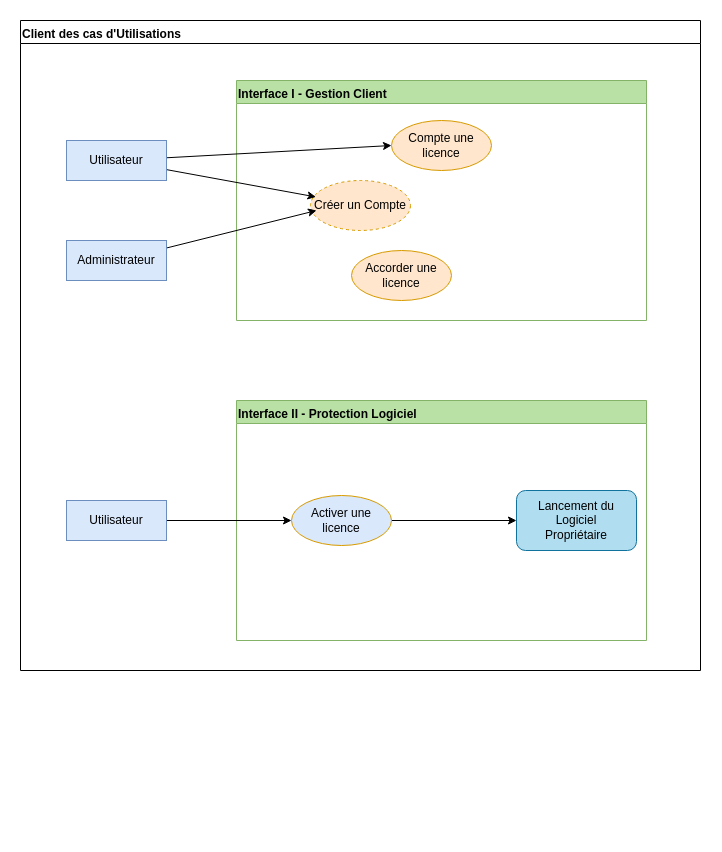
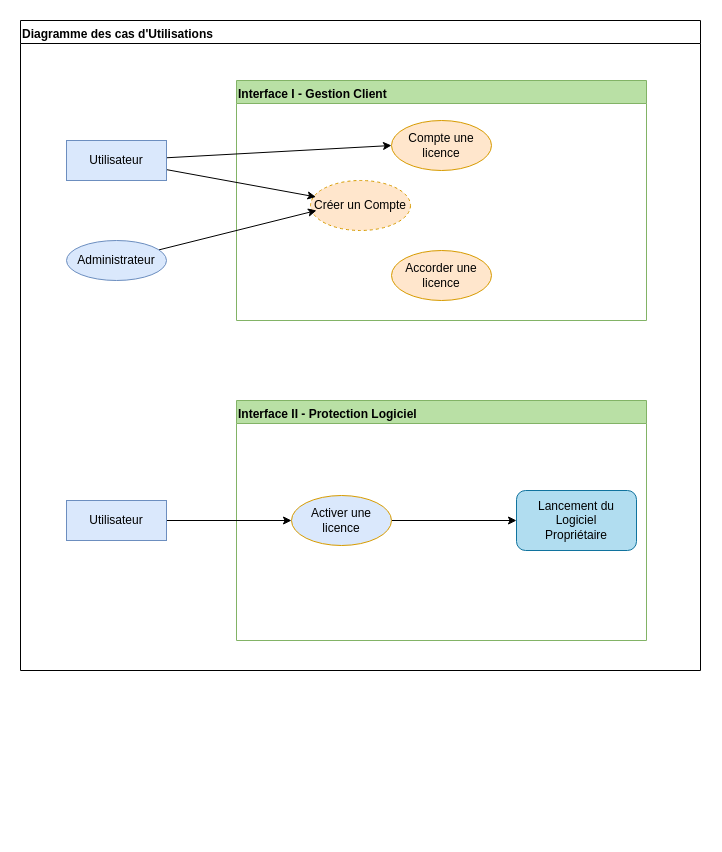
- <mxCell id="3" value="Client des cas d'Utilisations " style="swimlane;pointerEvents=0;verticalAlign=top;startSize=23;align=left;rounded=0;" vertex="1" parent="2"><mxGeometry width="680" height="650" as="geometry" /></mxCell>
+ <mxCell id="3" value="Diagramme des cas d'Utilisations " style="swimlane;pointerEvents=0;verticalAlign=top;startSize=23;align=left;rounded=0;" vertex="1" parent="2"><mxGeometry width="680" height="650" as="geometry" /></mxCell>
- <mxCell id="15" value="Administrateur" style="whiteSpace=wrap;html=1;shadow=0;fontSize=12;fillColor=#dae8fc;strokeColor=#6c8ebf;rounded=0;" vertex="1" parent="3"><mxGeometry x="46" y="220" width="100" height="40" as="geometry" /></mxCell>
+ <mxCell id="15" value="Administrateur" style="ellipse;whiteSpace=wrap;html=1;shadow=0;fontSize=12;fillColor=#dae8fc;strokeColor=#6c8ebf;" vertex="1" parent="3"><mxGeometry x="46" y="220" width="100" height="40" as="geometry" /></mxCell>
- <mxCell id="13" value="Accorder une licence" style="ellipse;whiteSpace=wrap;html=1;fontSize=12;strokeColor=#d79b00;fillColor=#ffe6cc;" vertex="1" parent="10"><mxGeometry x="115" y="170" width="100" height="50" as="geometry" /></mxCell>
+ <mxCell id="13" value="Accorder une licence" style="ellipse;whiteSpace=wrap;html=1;fontSize=12;strokeColor=#d79b00;fillColor=#ffe6cc;" vertex="1" parent="10"><mxGeometry x="155" y="170" width="100" height="50" as="geometry" /></mxCell>
